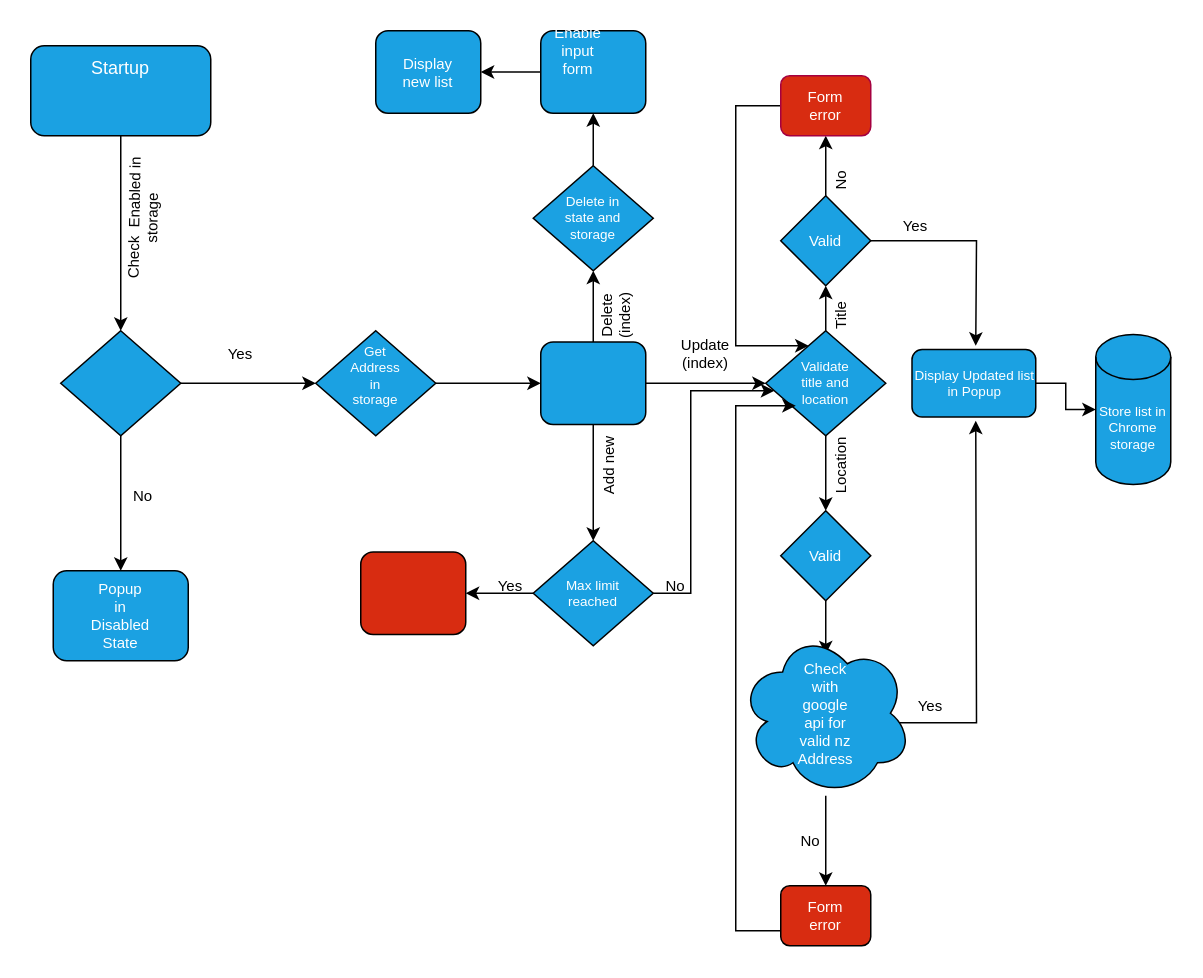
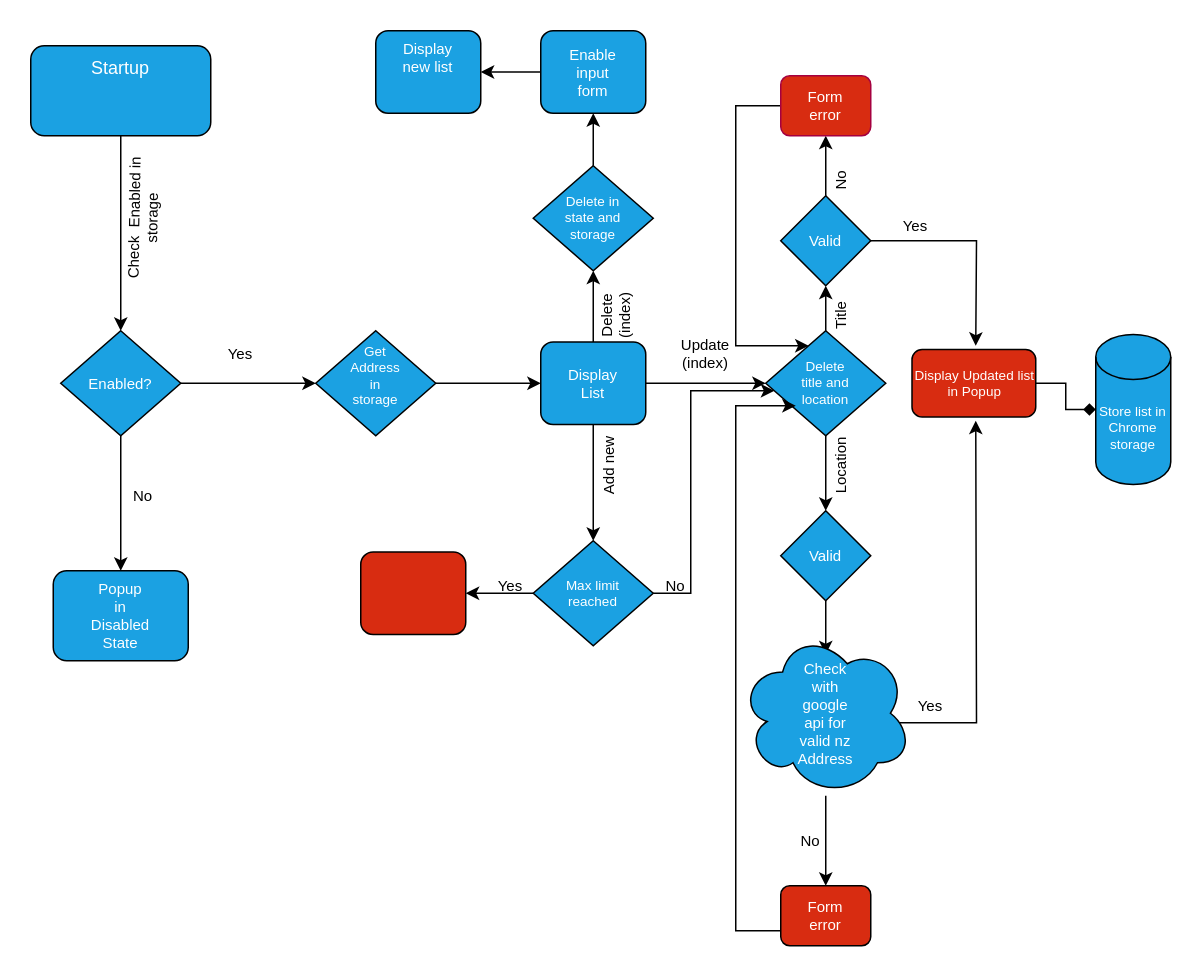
- <mxCell id="70" value="Enable input form" style="text;html=1;strokeColor=none;fillColor=none;align=center;verticalAlign=middle;whiteSpace=wrap;rounded=0;fontColor=#FFFFFF;fontSize=10;" vertex="1" parent="1"><mxGeometry x="365" y="22.5" width="40" height="20" as="geometry" /></mxCell>
+ <mxCell id="70" value="Enable input form" style="text;html=1;strokeColor=none;fillColor=none;align=center;verticalAlign=middle;whiteSpace=wrap;rounded=0;fontColor=#FFFFFF;fontSize=10;" vertex="1" parent="1"><mxGeometry x="375" y="37.5" width="40" height="20" as="geometry" /></mxCell>
- <mxCell id="69" value="Display new list" style="text;html=1;strokeColor=none;fillColor=none;align=center;verticalAlign=middle;whiteSpace=wrap;rounded=0;fontColor=#FFFFFF;fontSize=10;" vertex="1" parent="1"><mxGeometry x="265" y="37.5" width="40" height="20" as="geometry" /></mxCell>
+ <mxCell id="69" value="Display new list" style="text;html=1;strokeColor=none;fillColor=none;align=center;verticalAlign=middle;whiteSpace=wrap;rounded=0;fontColor=#FFFFFF;fontSize=10;" vertex="1" parent="1"><mxGeometry x="265" y="27.5" width="40" height="20" as="geometry" /></mxCell>
+ <mxCell id="9" value="Enabled?" style="text;html=1;strokeColor=none;fillColor=none;align=center;verticalAlign=middle;whiteSpace=wrap;rounded=0;fontColor=#FFFFFF;fontSize=10;" vertex="1" parent="1"><mxGeometry x="60" y="245" width="40" height="20" as="geometry" /></mxCell>
+ <mxCell id="21" value="Display List" style="text;html=1;strokeColor=none;fillColor=none;align=center;verticalAlign=middle;whiteSpace=wrap;rounded=0;fontColor=#FFFFFF;fontSize=10;" vertex="1" parent="1"><mxGeometry x="375" y="245" width="40" height="20" as="geometry" /></mxCell>
- <mxCell id="33" value="Validate title and location" style="text;html=1;strokeColor=none;fillColor=none;align=center;verticalAlign=middle;whiteSpace=wrap;rounded=0;fontColor=#FFFFFF;fontSize=9;" vertex="1" parent="1"><mxGeometry x="530" y="245" width="40" height="20" as="geometry" /></mxCell>
+ <mxCell id="33" value="Delete title and location" style="text;html=1;strokeColor=none;fillColor=none;align=center;verticalAlign=middle;whiteSpace=wrap;rounded=0;fontColor=#FFFFFF;fontSize=9;" vertex="1" parent="1"><mxGeometry x="530" y="245" width="40" height="20" as="geometry" /></mxCell>
- <mxCell id="56" value="Display Updated list in Popup" style="rounded=1;whiteSpace=wrap;html=1;fontSize=9;fontColor=#FFFFFF;fillColor=#1BA1E2;" vertex="1" parent="1"><mxGeometry x="607.5" y="232.5" width="82.5" height="45" as="geometry" /></mxCell>
+ <mxCell id="56" value="Display Updated list in Popup" style="rounded=1;whiteSpace=wrap;html=1;fontSize=9;fontColor=#FFFFFF;fillColor=#d82c11;" vertex="1" parent="1"><mxGeometry x="607.5" y="232.5" width="82.5" height="45" as="geometry" /></mxCell>
- <mxCell id="55" style="edgeStyle=orthogonalEdgeStyle;rounded=0;orthogonalLoop=1;jettySize=auto;html=1;fontSize=9;fontColor=#FFFFFF;" edge="1" parent="1" source="56" target="60"><mxGeometry relative="1" as="geometry"><mxPoint x="750" y="255" as="targetPoint" /></mxGeometry></mxCell>
+ <mxCell id="55" style="edgeStyle=orthogonalEdgeStyle;rounded=0;orthogonalLoop=1;jettySize=auto;html=1;fontSize=9;fontColor=#FFFFFF;endArrow=diamond;" edge="1" parent="1" source="56" target="60"><mxGeometry relative="1" as="geometry"><mxPoint x="750" y="255" as="targetPoint" /></mxGeometry></mxCell>
